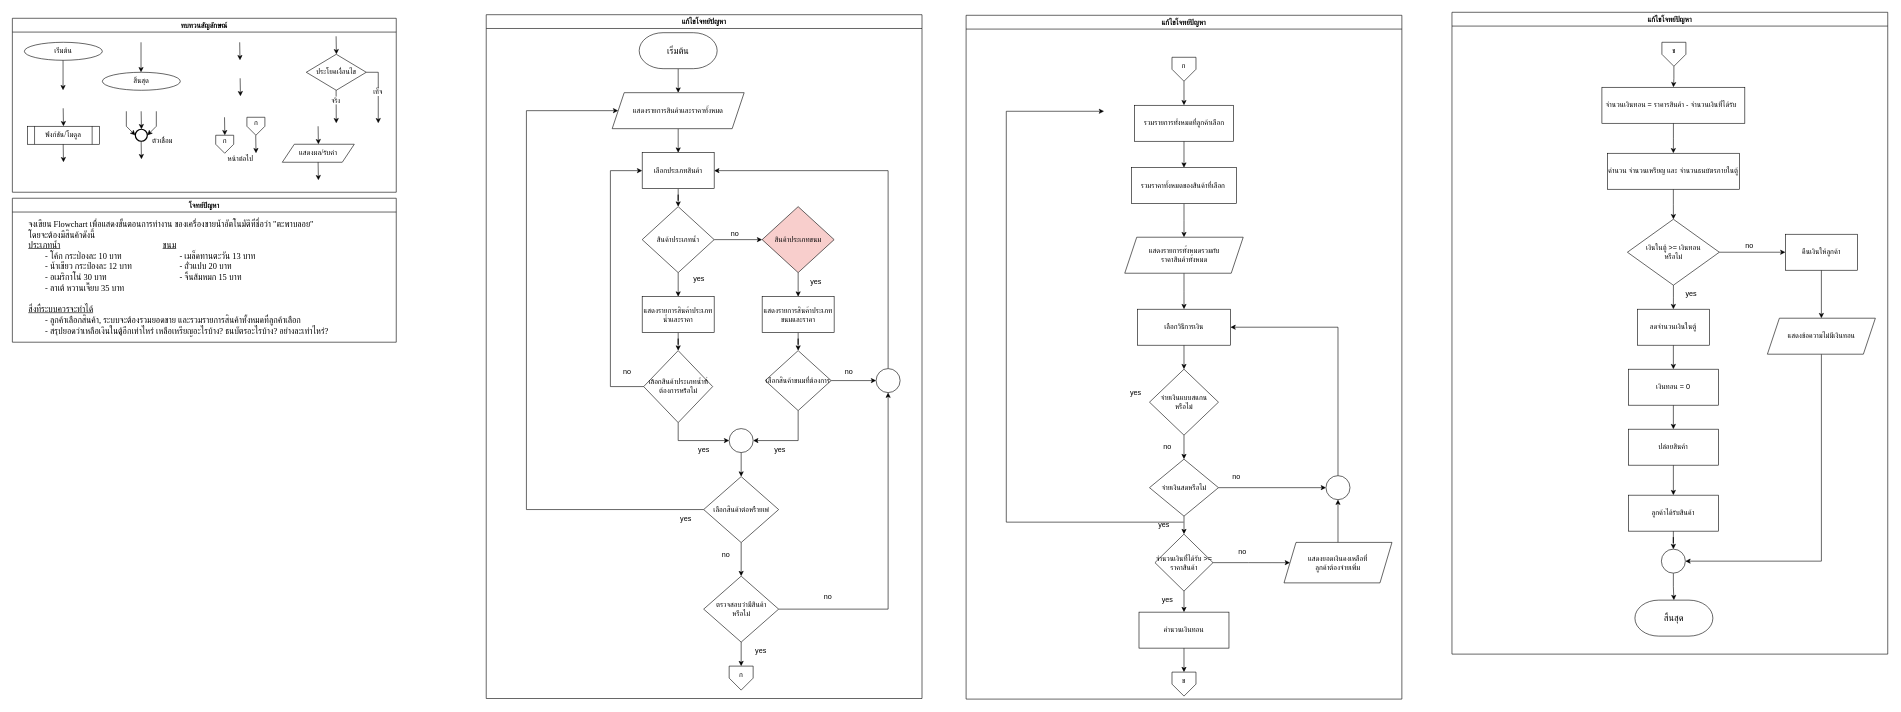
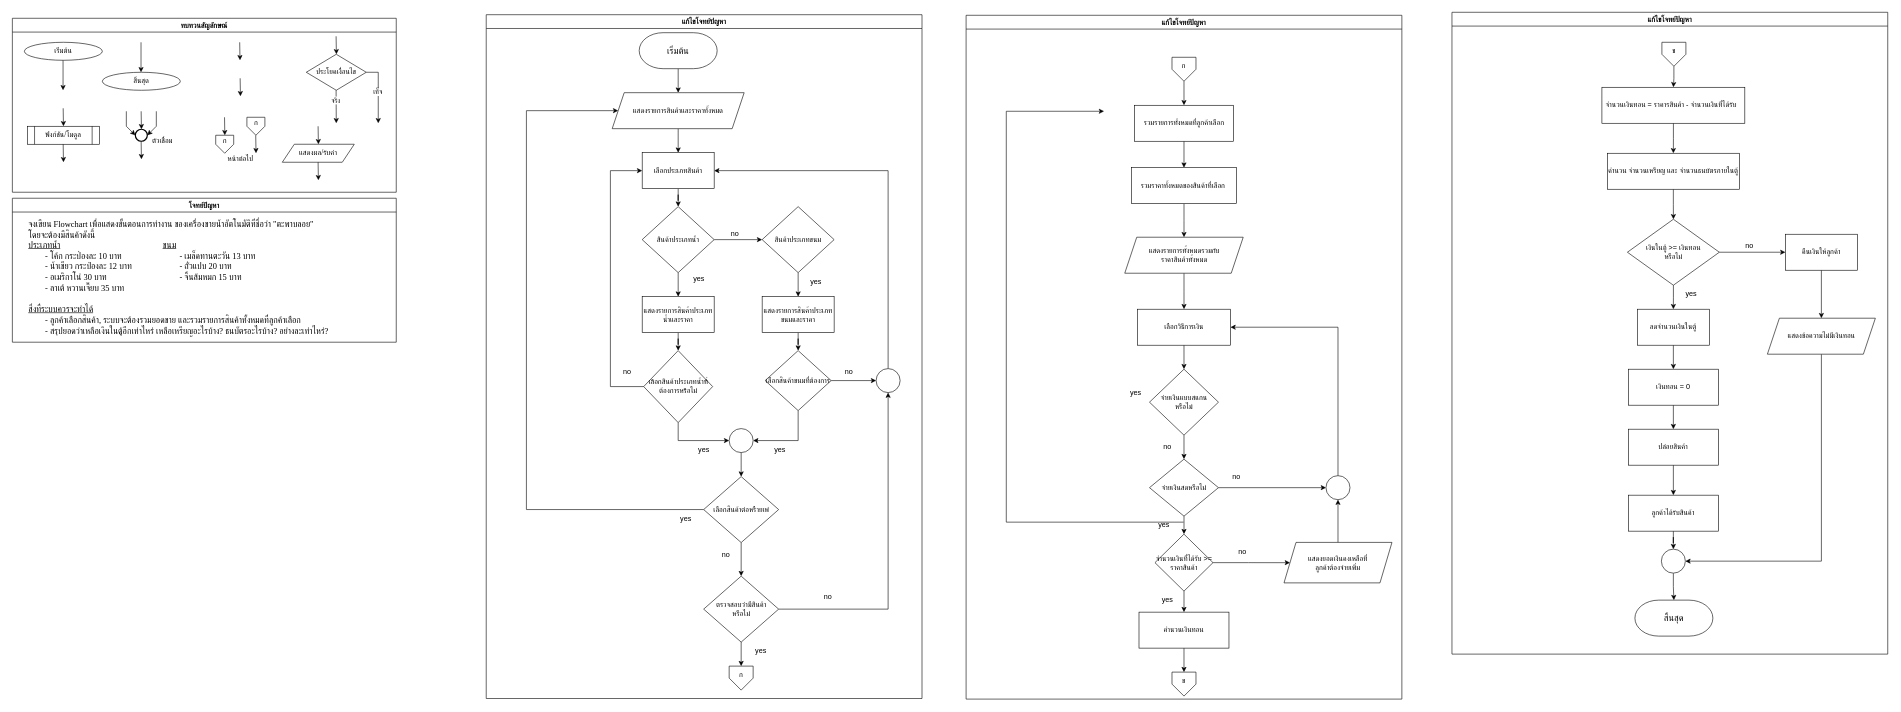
- <mxCell id="41" value="สินค้าประเภทขนม" style="rhombus;whiteSpace=wrap;html=1;fillColor=#f8cecc;" vertex="1" parent="34"><mxGeometry x="460" y="320" width="120" height="110" as="geometry" /></mxCell>
+ <mxCell id="41" value="สินค้าประเภทขนม" style="rhombus;whiteSpace=wrap;html=1;" vertex="1" parent="34"><mxGeometry x="460" y="320" width="120" height="110" as="geometry" /></mxCell>
